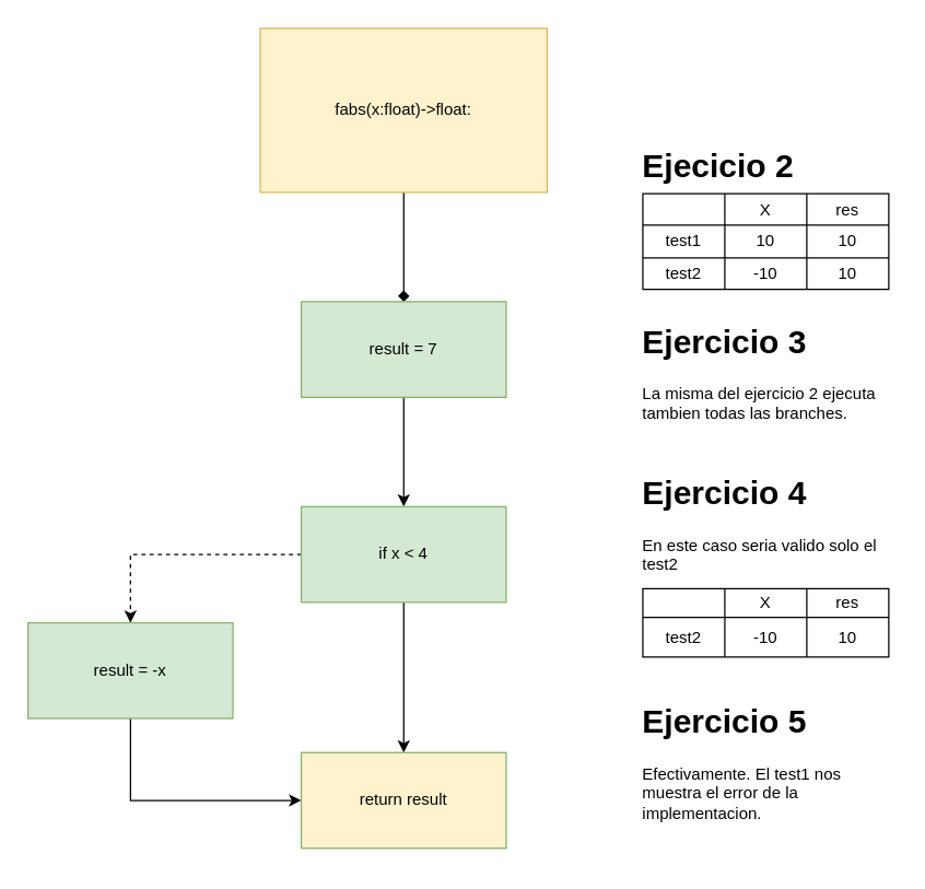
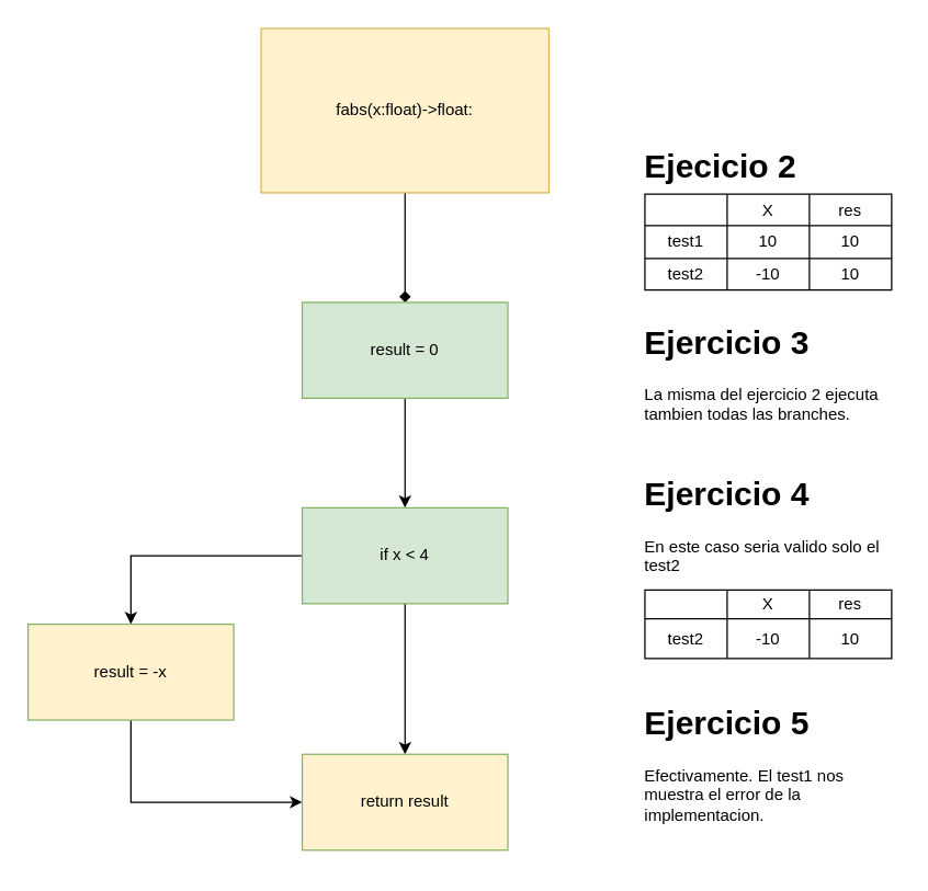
- <mxCell id="5" value="result = 7" style="rounded=0;whiteSpace=wrap;html=1;fillColor=#d5e8d4;strokeColor=#82b366;" vertex="1" parent="1"><mxGeometry x="220" y="220" width="150" height="70" as="geometry" /></mxCell>
+ <mxCell id="5" value="result = 0" style="rounded=0;whiteSpace=wrap;html=1;fillColor=#d5e8d4;strokeColor=#82b366;" vertex="1" parent="1"><mxGeometry x="220" y="220" width="150" height="70" as="geometry" /></mxCell>
- <mxCell id="6" value="" style="edgeStyle=orthogonalEdgeStyle;rounded=0;orthogonalLoop=1;jettySize=auto;html=1;dashed=1;" edge="1" parent="1" source="8" target="10"><mxGeometry relative="1" as="geometry" /></mxCell>
+ <mxCell id="6" value="" style="edgeStyle=orthogonalEdgeStyle;rounded=0;orthogonalLoop=1;jettySize=auto;html=1;" edge="1" parent="1" source="8" target="10"><mxGeometry relative="1" as="geometry" /></mxCell>
- <mxCell id="10" value="result = -x" style="rounded=0;whiteSpace=wrap;html=1;fillColor=#d5e8d4;strokeColor=#82b366;" vertex="1" parent="1"><mxGeometry x="20" y="455" width="150" height="70" as="geometry" /></mxCell>
+ <mxCell id="10" value="result = -x" style="rounded=0;whiteSpace=wrap;html=1;fillColor=#fff2cc;strokeColor=#82b366;" vertex="1" parent="1"><mxGeometry x="20" y="455" width="150" height="70" as="geometry" /></mxCell>
